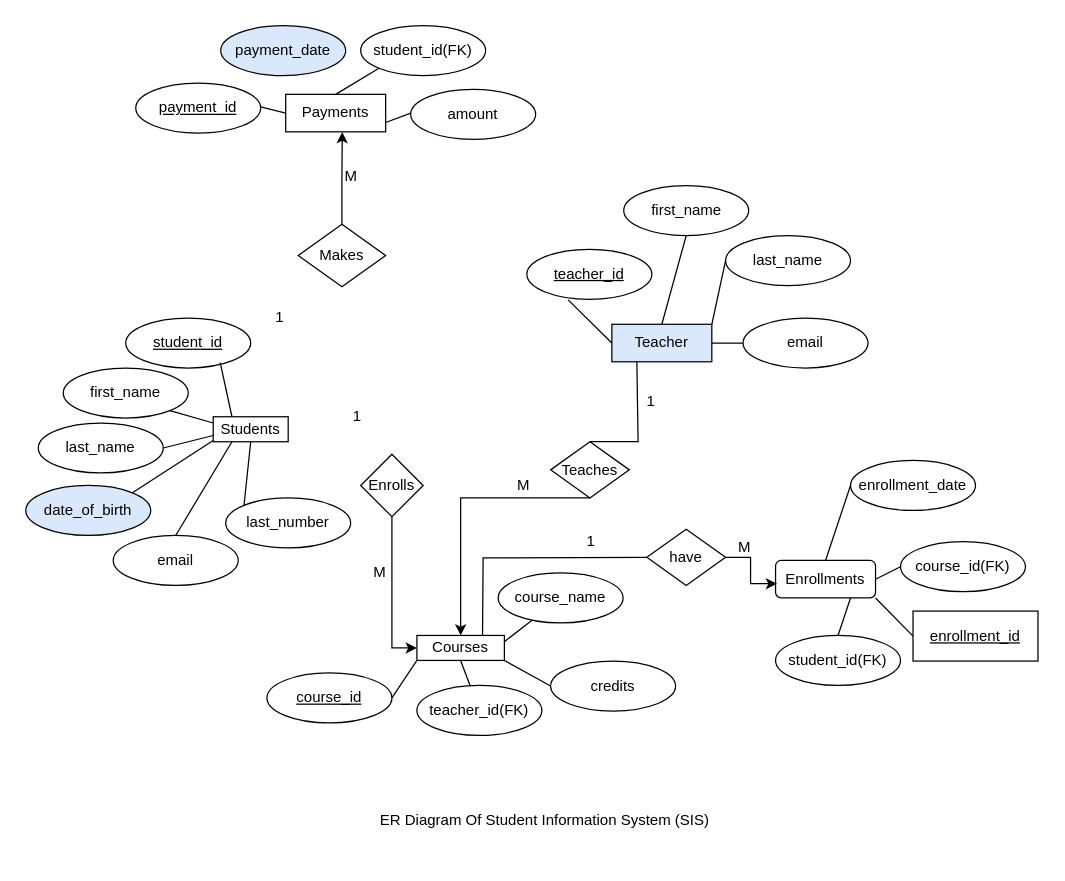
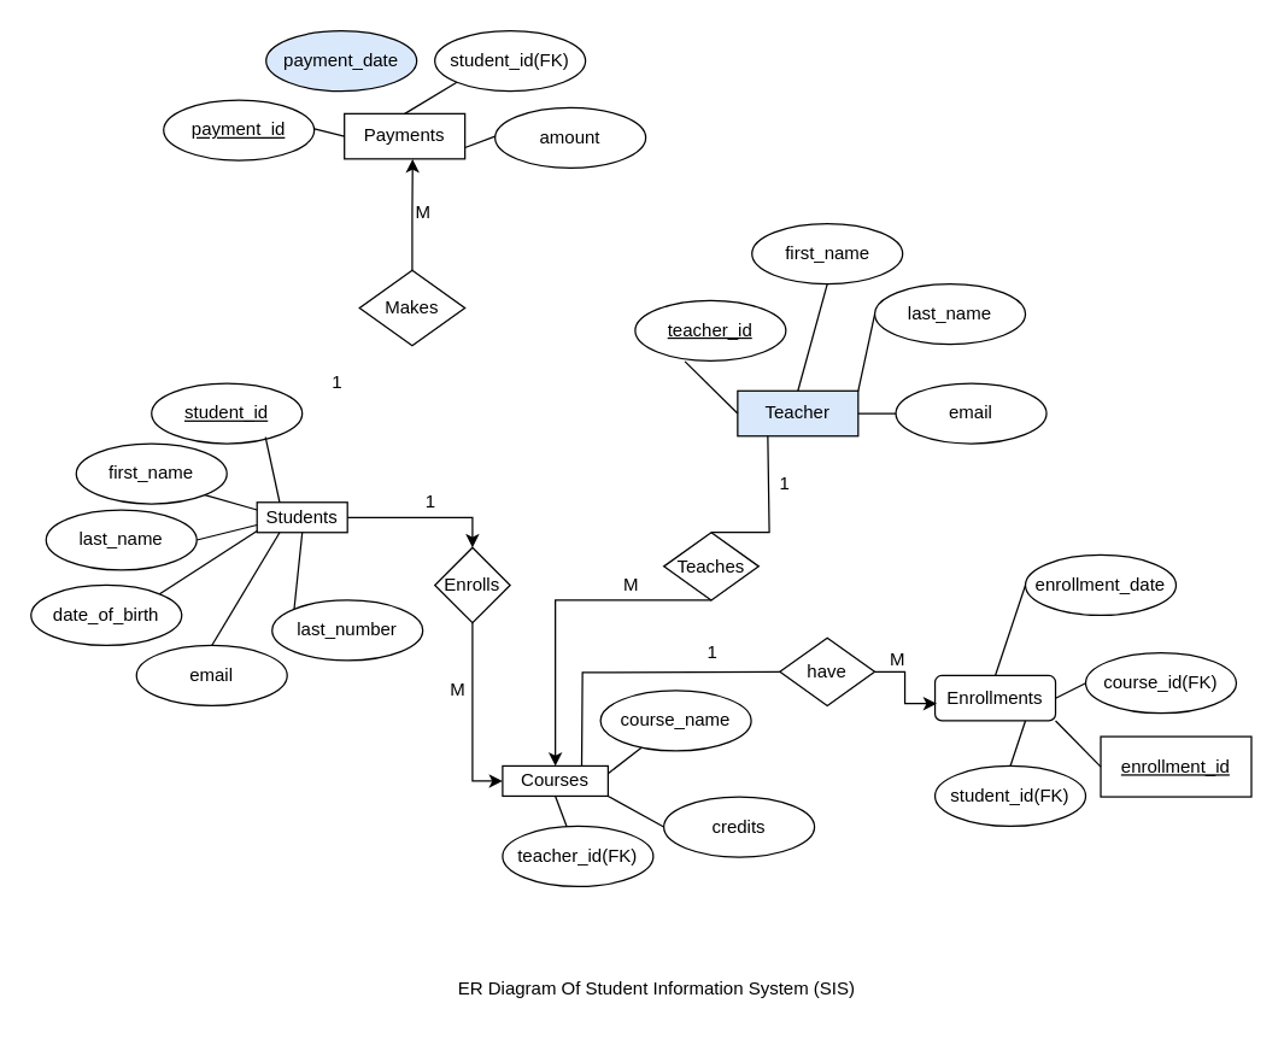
+ <mxCell id="2" style="edgeStyle=orthogonalEdgeStyle;rounded=0;orthogonalLoop=1;jettySize=auto;html=1;exitX=1;exitY=0.5;exitDx=0;exitDy=0;entryX=0.5;entryY=0;entryDx=0;entryDy=0;" parent="1" source="3" target="5" edge="1"><mxGeometry relative="1" as="geometry" /></mxCell>
- <mxCell id="51" value="date_of_birth" style="ellipse;whiteSpace=wrap;html=1;align=center;fillColor=#dae8fc;" parent="1" vertex="1"><mxGeometry x="20" y="388" width="100" height="40" as="geometry" /></mxCell>
+ <mxCell id="51" value="date_of_birth" style="ellipse;whiteSpace=wrap;html=1;align=center;" parent="1" vertex="1"><mxGeometry x="20" y="388" width="100" height="40" as="geometry" /></mxCell>
- <mxCell id="42" value="" style="endArrow=none;html=1;rounded=0;exitX=0;exitY=1;exitDx=0;exitDy=0;entryX=1;entryY=0.5;entryDx=0;entryDy=0;" parent="1" source="6" target="9" edge="1"><mxGeometry relative="1" as="geometry"><mxPoint x="300" y="279" as="sourcePoint" /><mxPoint x="280" y="287" as="targetPoint" /></mxGeometry></mxCell>
- <mxCell id="9" value="course_id" style="ellipse;whiteSpace=wrap;html=1;align=center;fontStyle=4;" parent="1" vertex="1"><mxGeometry x="213" y="538" width="100" height="40" as="geometry" /></mxCell>
